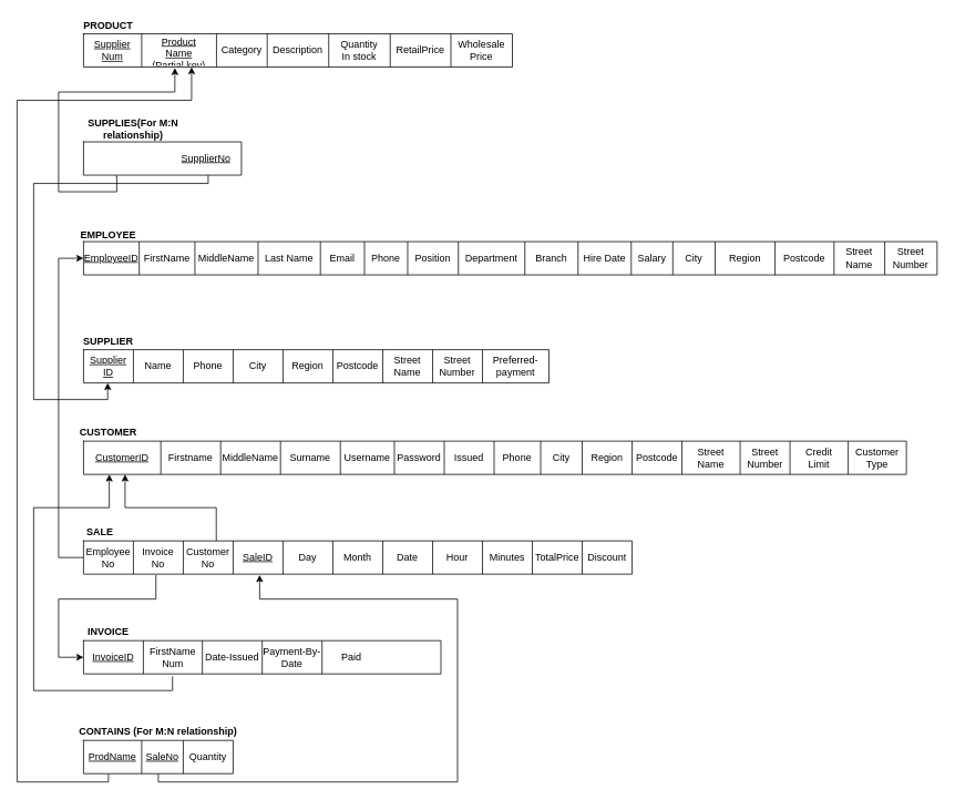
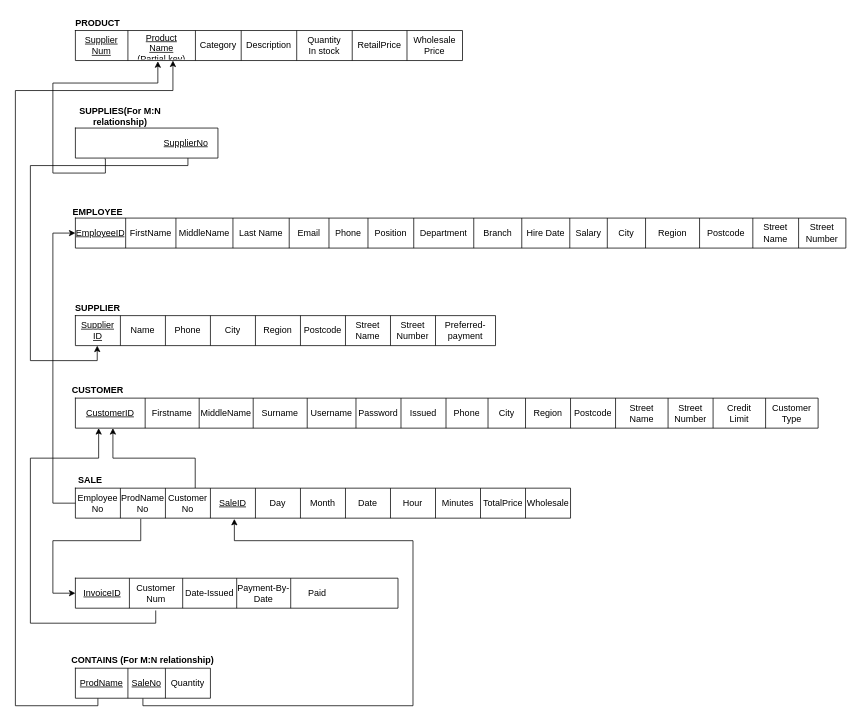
- <mxCell id="65" value="Invoice&lt;br&gt;No" style="shape=partialRectangle;html=1;whiteSpace=wrap;connectable=0;overflow=hidden;fillColor=none;top=0;left=0;bottom=0;right=0;" parent="63" vertex="1"><mxGeometry x="60" width="60" height="40" as="geometry" /></mxCell>
+ <mxCell id="65" value="ProdName&lt;br&gt;No" style="shape=partialRectangle;html=1;whiteSpace=wrap;connectable=0;overflow=hidden;fillColor=none;top=0;left=0;bottom=0;right=0;" parent="63" vertex="1"><mxGeometry x="60" width="60" height="40" as="geometry" /></mxCell>
- <mxCell id="74" value="Discount" style="shape=partialRectangle;html=1;whiteSpace=wrap;connectable=0;overflow=hidden;fillColor=none;top=0;left=0;bottom=0;right=0;" parent="63" vertex="1"><mxGeometry x="600" width="60" height="40" as="geometry" /></mxCell>
+ <mxCell id="74" value="Wholesale" style="shape=partialRectangle;html=1;whiteSpace=wrap;connectable=0;overflow=hidden;fillColor=none;top=0;left=0;bottom=0;right=0;" parent="63" vertex="1"><mxGeometry x="600" width="60" height="40" as="geometry" /></mxCell>
- <mxCell id="76" value="&lt;b&gt;INVOICE&lt;br&gt;&lt;/b&gt;" style="text;html=1;strokeColor=none;fillColor=none;align=center;verticalAlign=middle;whiteSpace=wrap;rounded=0;" parent="1" vertex="1"><mxGeometry x="110" y="750" width="40" height="20" as="geometry" /></mxCell>
- <mxCell id="82" value="FirstName&lt;br&gt;Num" style="shape=partialRectangle;html=1;whiteSpace=wrap;connectable=0;overflow=hidden;fillColor=none;top=0;left=0;bottom=0;right=0;" parent="80" vertex="1"><mxGeometry x="72" width="71" height="40" as="geometry" /></mxCell>
+ <mxCell id="82" value="Customer&lt;br&gt;Num" style="shape=partialRectangle;html=1;whiteSpace=wrap;connectable=0;overflow=hidden;fillColor=none;top=0;left=0;bottom=0;right=0;" parent="80" vertex="1"><mxGeometry x="72" width="71" height="40" as="geometry" /></mxCell>
